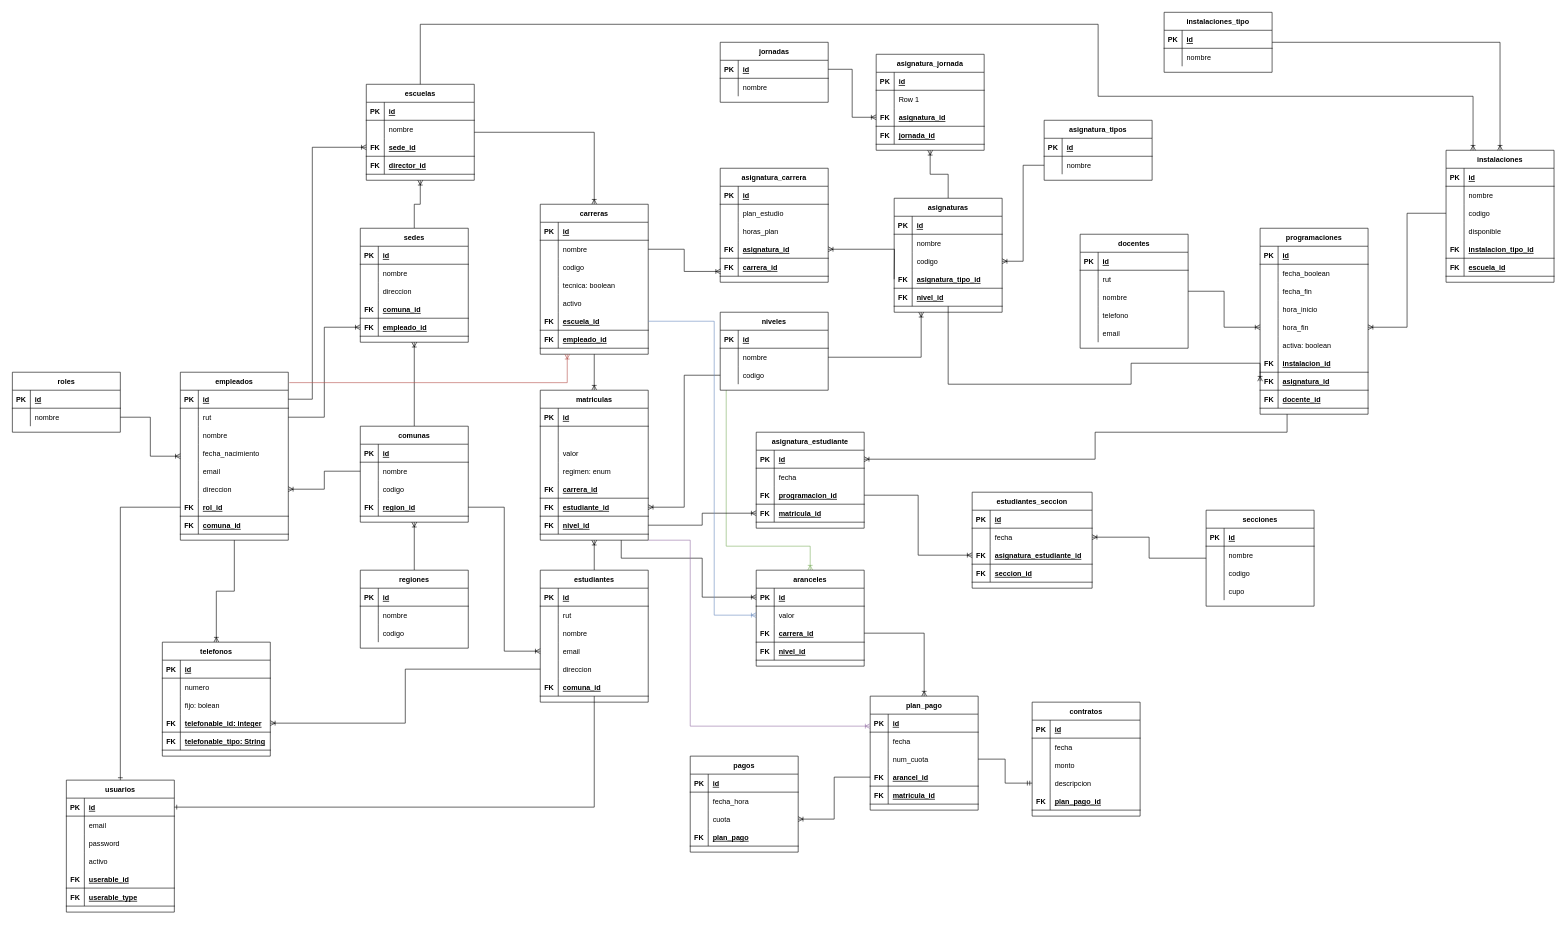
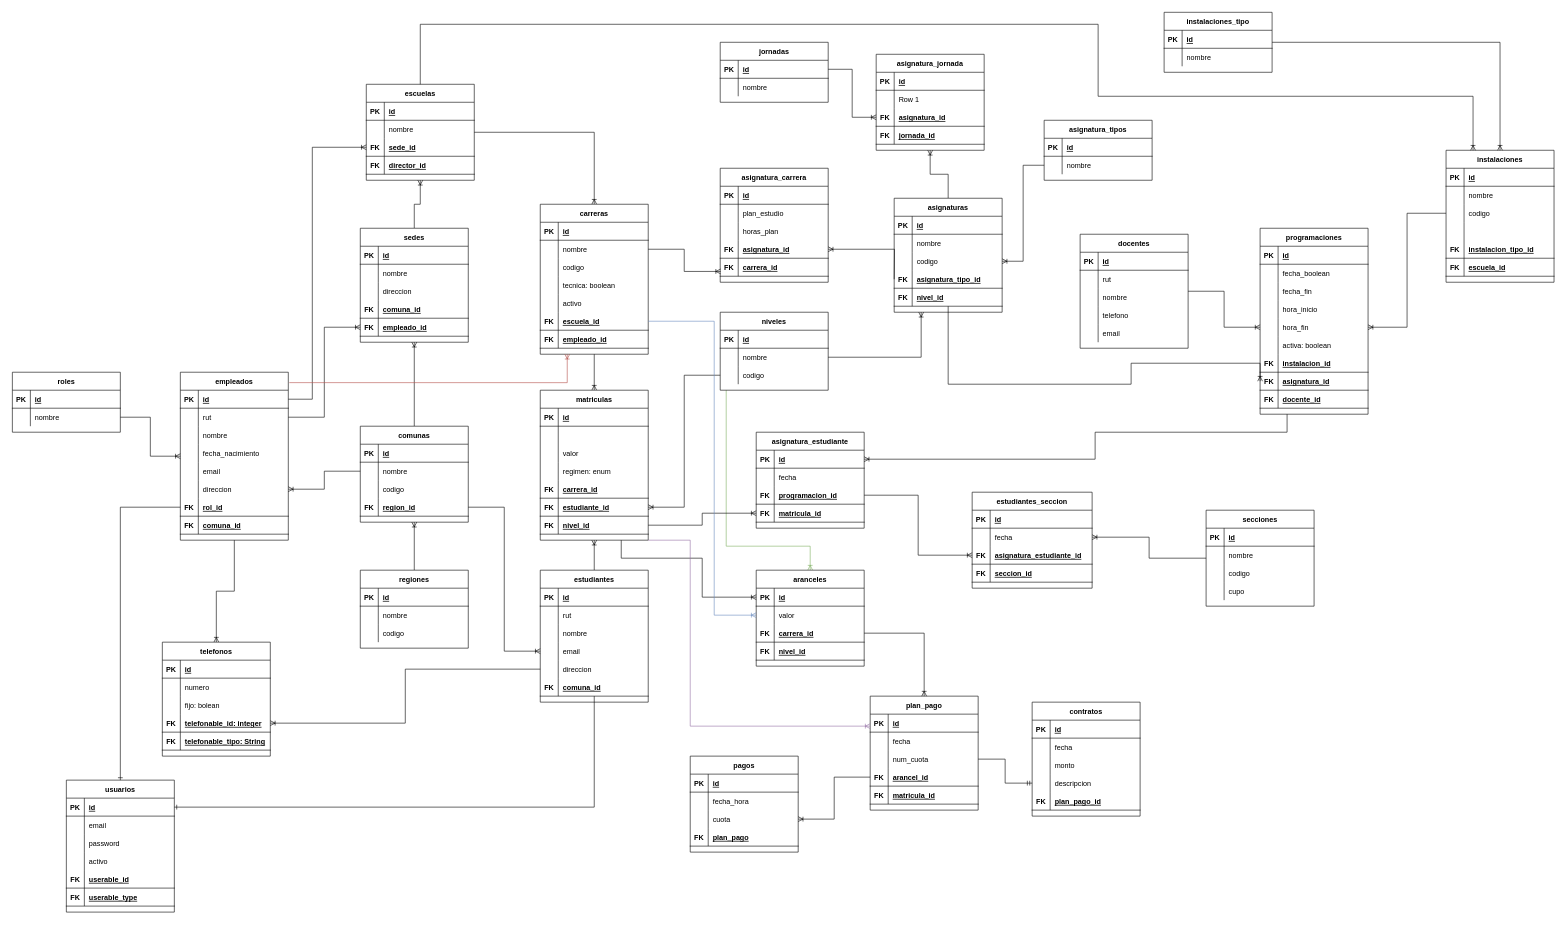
- <mxCell id="330" value="disponible" style="shape=partialRectangle;connectable=0;fillColor=none;top=0;left=0;bottom=0;right=0;align=left;spacingLeft=6;overflow=hidden;" vertex="1" parent="328"><mxGeometry x="30" width="150" height="30" as="geometry" /></mxCell>
